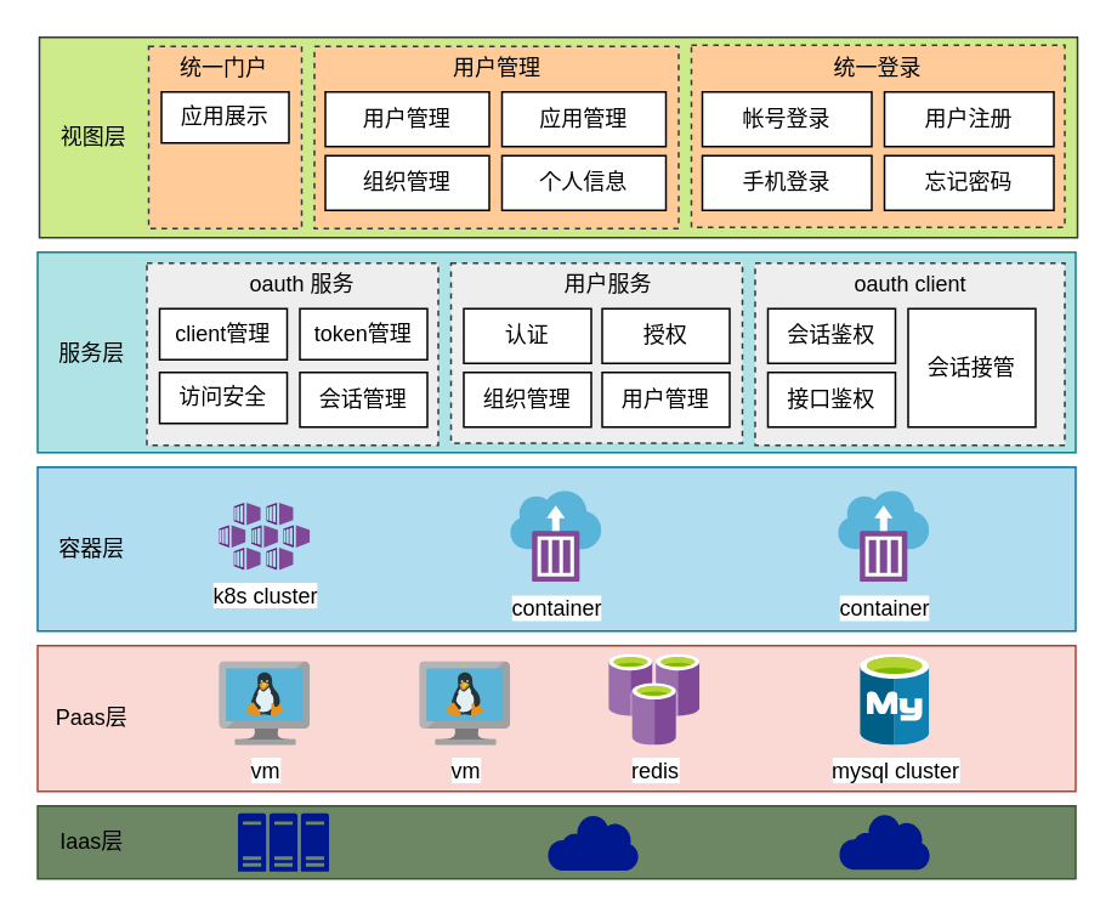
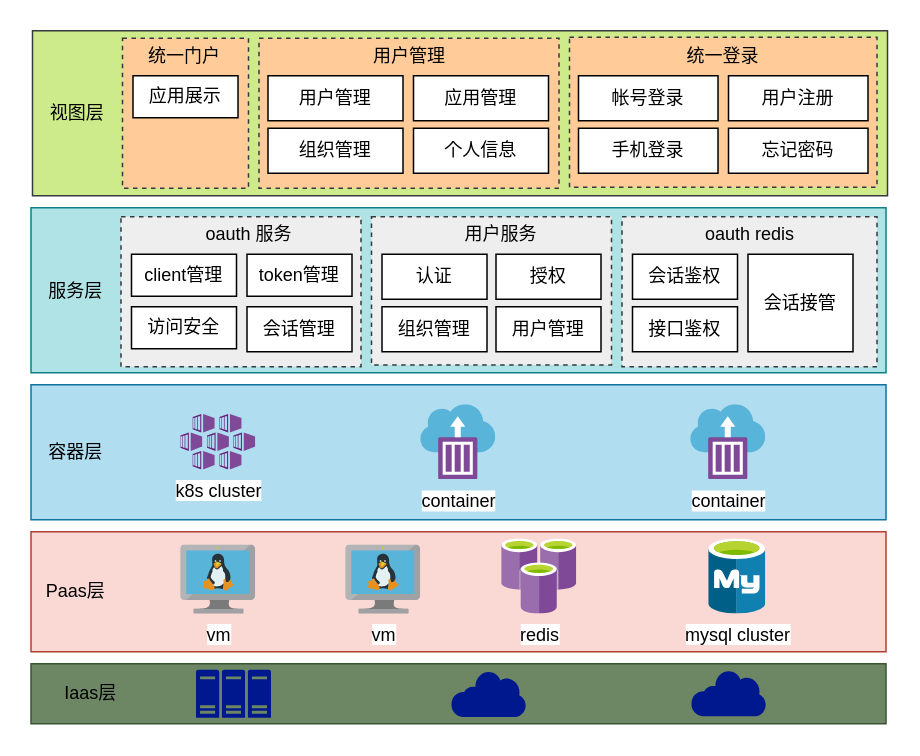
- <mxCell id="35" value="oauth client" style="text;html=1;strokeColor=none;fillColor=none;align=center;verticalAlign=middle;whiteSpace=wrap;rounded=0;" vertex="1" parent="1"><mxGeometry x="455.5" y="144" width="87" height="23" as="geometry" /></mxCell>
+ <mxCell id="35" value="oauth redis" style="text;html=1;strokeColor=none;fillColor=none;align=center;verticalAlign=middle;whiteSpace=wrap;rounded=0;" vertex="1" parent="1"><mxGeometry x="455.5" y="144" width="87" height="23" as="geometry" /></mxCell>
- <mxCell id="5" value="Iaas层" style="text;html=1;strokeColor=none;fillColor=none;align=center;verticalAlign=middle;whiteSpace=wrap;rounded=0;" vertex="1" parent="1"><mxGeometry x="20" y="447" width="60" height="30" as="geometry" /></mxCell>
+ <mxCell id="5" value="Iaas层" style="text;html=1;strokeColor=none;fillColor=none;align=center;verticalAlign=middle;whiteSpace=wrap;rounded=0;" vertex="1" parent="1"><mxGeometry x="30" y="447" width="60" height="30" as="geometry" /></mxCell>
